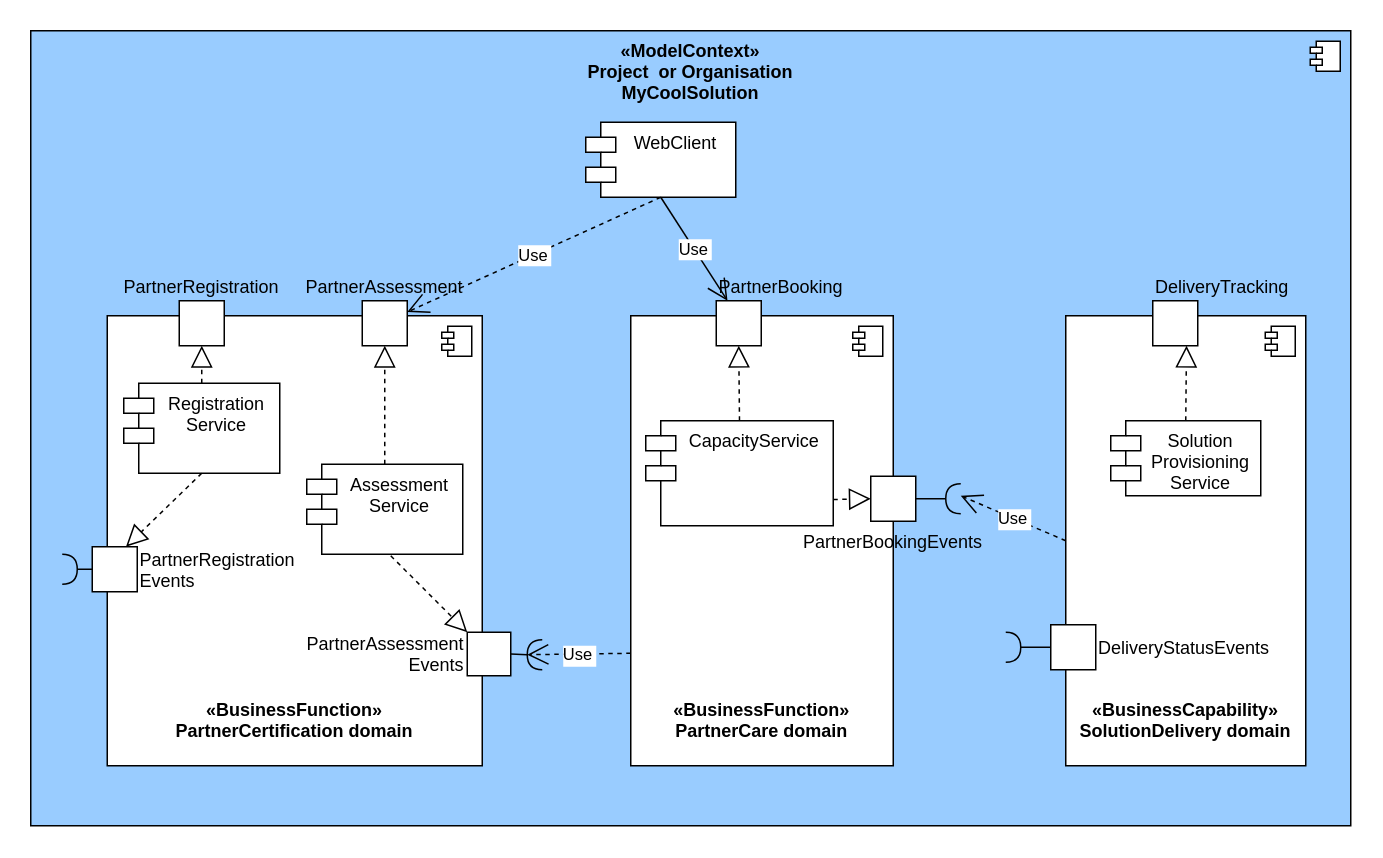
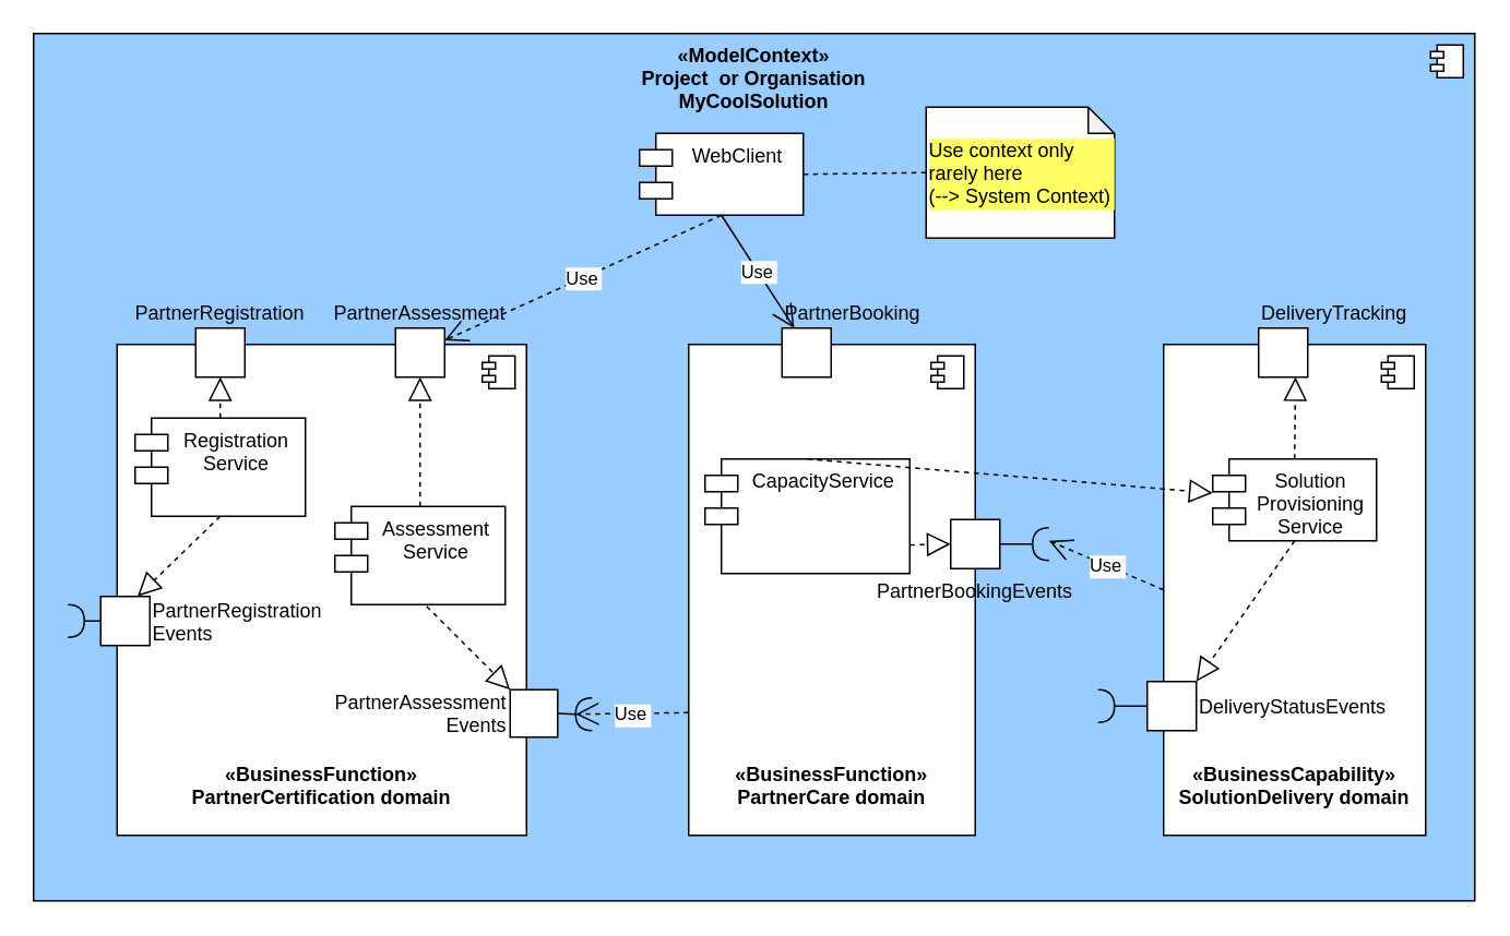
+ <mxCell id="33" value="Use context only&#10;rarely here&#10;(--&gt; System Context)" style="shape=note;backgroundOutline=1;darkOpacity=0.05;labelBackgroundColor=#FFFF66;fillColor=#FFFFFF;size=16;align=left;" vertex="1" parent="1"><mxGeometry x="565" y="65" width="115" height="80" as="geometry" /></mxCell>
+ <mxCell id="34" value="" style="endArrow=none;dashed=1;rounded=0;entryX=0;entryY=0.5;entryDx=0;entryDy=0;entryPerimeter=0;exitX=1;exitY=0.5;exitDx=0;exitDy=0;" edge="1" parent="1" source="6" target="33"><mxGeometry width="50" height="50" relative="1" as="geometry"><mxPoint x="420" y="300" as="sourcePoint" /><mxPoint x="470" y="250" as="targetPoint" /></mxGeometry></mxCell>
- <mxCell id="14" value="" style="endArrow=block;dashed=1;endFill=0;endSize=12;rounded=0;exitX=0.5;exitY=0;exitDx=0;exitDy=0;entryX=0.5;entryY=1;entryDx=0;entryDy=0;" edge="1" parent="8" source="13" target="11"><mxGeometry width="160" relative="1" as="geometry"><mxPoint x="330" y="80" as="sourcePoint" /><mxPoint x="490" y="80" as="targetPoint" /></mxGeometry></mxCell>
+ <mxCell id="14" value="" style="endArrow=block;dashed=1;endFill=0;endSize=12;rounded=0;exitX=0.5;exitY=0;exitDx=0;exitDy=0;" edge="1" parent="8" source="13" target="42"><mxGeometry width="160" relative="1" as="geometry"><mxPoint x="330" y="80" as="sourcePoint" /><mxPoint x="490" y="80" as="targetPoint" /></mxGeometry></mxCell>
+ <mxCell id="46" value="" style="endArrow=block;dashed=1;endFill=0;endSize=12;rounded=0;entryX=1;entryY=0;entryDx=0;entryDy=0;exitX=0.5;exitY=1;exitDx=0;exitDy=0;" edge="1" parent="1" source="42" target="41"><mxGeometry width="160" relative="1" as="geometry"><mxPoint x="660" y="280" as="sourcePoint" /><mxPoint x="820" y="280" as="targetPoint" /></mxGeometry></mxCell>
